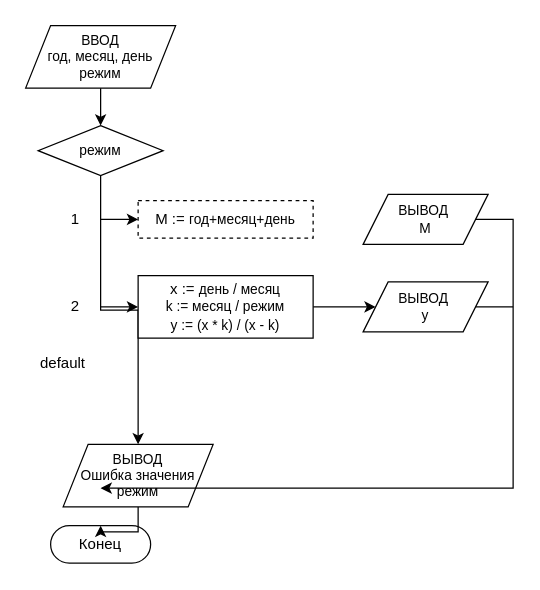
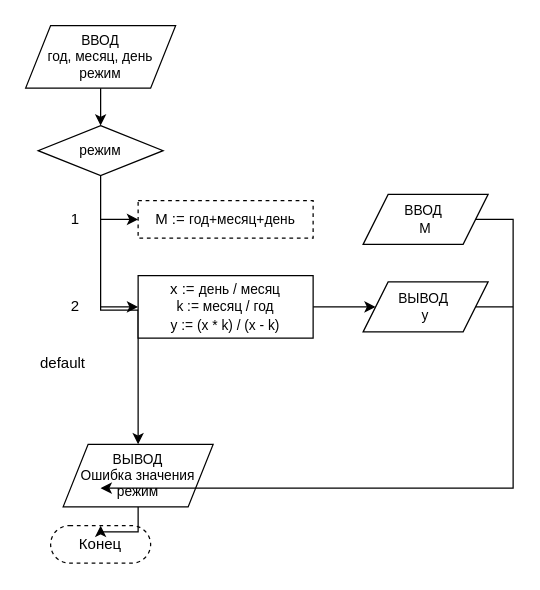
- <mxCell id="8" value="&lt;font color=&quot;#030303&quot;&gt;ВЫВОД&amp;nbsp;&lt;br&gt;М&lt;/font&gt;" style="shape=parallelogram;perimeter=parallelogramPerimeter;whiteSpace=wrap;html=1;fixedSize=1;rounded=0;strokeColor=#000000;align=center;verticalAlign=middle;fontFamily=Helvetica;fontSize=11;fontColor=default;fillColor=none;" parent="1" vertex="1"><mxGeometry x="290" y="155" width="100" height="40" as="geometry" /></mxCell>
+ <mxCell id="8" value="&lt;font color=&quot;#030303&quot;&gt;ВВОД&amp;nbsp;&lt;br&gt;М&lt;/font&gt;" style="shape=parallelogram;perimeter=parallelogramPerimeter;whiteSpace=wrap;html=1;fixedSize=1;rounded=0;strokeColor=#000000;align=center;verticalAlign=middle;fontFamily=Helvetica;fontSize=11;fontColor=default;fillColor=none;" parent="1" vertex="1"><mxGeometry x="290" y="155" width="100" height="40" as="geometry" /></mxCell>
- <mxCell id="13" value="x :=&amp;nbsp;&lt;span style=&quot;color: rgb(3, 3, 3); font-size: 11px;&quot;&gt;день / месяц&lt;/span&gt;&lt;div&gt;&lt;font color=&quot;#030303&quot;&gt;&lt;span style=&quot;font-size: 11px;&quot;&gt;k :=&amp;nbsp;&lt;/span&gt;&lt;/font&gt;&lt;span style=&quot;color: rgb(3, 3, 3); font-size: 11px; background-color: transparent;&quot;&gt;месяц /&amp;nbsp;&lt;/span&gt;&lt;span style=&quot;color: rgb(3, 3, 3); font-size: 11px; background-color: transparent;&quot;&gt;режим&lt;/span&gt;&lt;/div&gt;&lt;div&gt;&lt;font color=&quot;#030303&quot;&gt;&lt;span style=&quot;font-size: 11px;&quot;&gt;y :=&amp;nbsp;&lt;/span&gt;&lt;/font&gt;&lt;span style=&quot;background-color: transparent; font-size: 11px;&quot;&gt;&lt;font color=&quot;#030303&quot;&gt;(x * k) / (x - k)&lt;/font&gt;&lt;/span&gt;&lt;/div&gt;" style="rounded=0;whiteSpace=wrap;html=1;" parent="1" vertex="1"><mxGeometry x="110" y="220" width="140" height="50" as="geometry" /></mxCell>
+ <mxCell id="13" value="x :=&amp;nbsp;&lt;span style=&quot;color: rgb(3, 3, 3); font-size: 11px;&quot;&gt;день / месяц&lt;/span&gt;&lt;div&gt;&lt;font color=&quot;#030303&quot;&gt;&lt;span style=&quot;font-size: 11px;&quot;&gt;k :=&amp;nbsp;&lt;/span&gt;&lt;/font&gt;&lt;span style=&quot;color: rgb(3, 3, 3); font-size: 11px; background-color: transparent;&quot;&gt;месяц /&amp;nbsp;&lt;/span&gt;&lt;span style=&quot;color: rgb(3, 3, 3); font-size: 11px; background-color: transparent;&quot;&gt;год&lt;/span&gt;&lt;/div&gt;&lt;div&gt;&lt;font color=&quot;#030303&quot;&gt;&lt;span style=&quot;font-size: 11px;&quot;&gt;y :=&amp;nbsp;&lt;/span&gt;&lt;/font&gt;&lt;span style=&quot;background-color: transparent; font-size: 11px;&quot;&gt;&lt;font color=&quot;#030303&quot;&gt;(x * k) / (x - k)&lt;/font&gt;&lt;/span&gt;&lt;/div&gt;" style="rounded=0;whiteSpace=wrap;html=1;" parent="1" vertex="1"><mxGeometry x="110" y="220" width="140" height="50" as="geometry" /></mxCell>
- <mxCell id="11" value="&lt;font color=&quot;#000000&quot;&gt;Конец&lt;/font&gt;" style="rounded=1;whiteSpace=wrap;html=1;fontSize=12;glass=0;strokeWidth=1;shadow=0;arcSize=50;strokeColor=#050505;fillColor=none;" parent="1" vertex="1"><mxGeometry x="40" y="420" width="80" height="30" as="geometry" /></mxCell>
+ <mxCell id="11" value="&lt;font color=&quot;#000000&quot;&gt;Конец&lt;/font&gt;" style="rounded=1;whiteSpace=wrap;html=1;fontSize=12;glass=0;strokeWidth=1;shadow=0;arcSize=50;strokeColor=#050505;fillColor=none;dashed=1;" parent="1" vertex="1"><mxGeometry x="40" y="420" width="80" height="30" as="geometry" /></mxCell>
